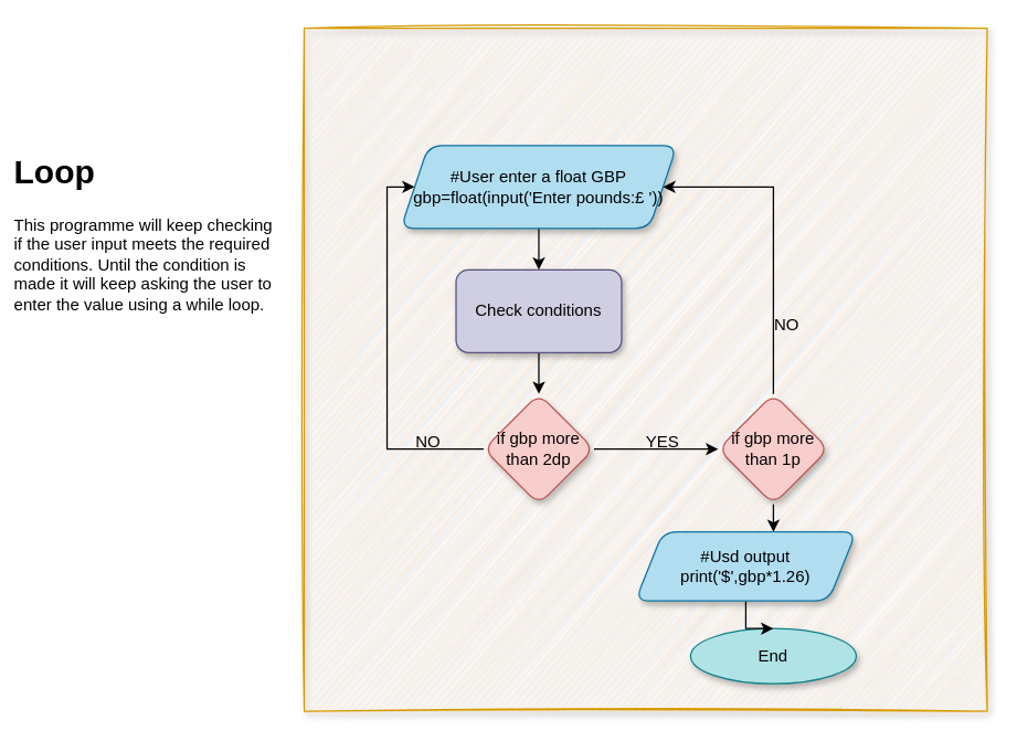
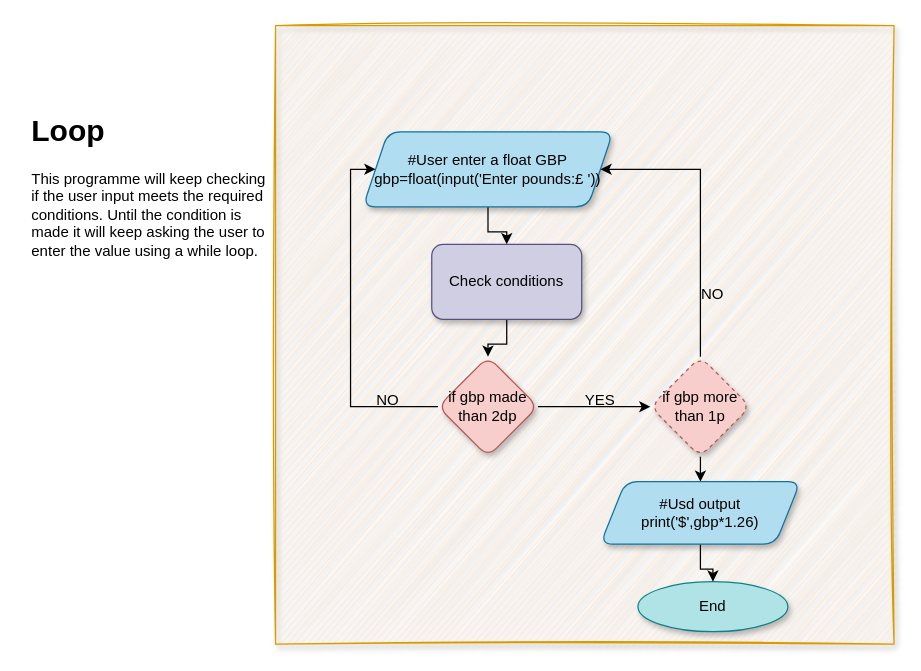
- <mxCell id="17" value="&lt;h1&gt;Loop&lt;/h1&gt;&lt;p&gt;This programme will keep checking if the user input meets the required conditions. Until the condition is made it will keep asking the user to enter the value using a while loop.&amp;nbsp;&lt;/p&gt;" style="text;html=1;strokeColor=none;fillColor=none;spacing=5;spacingTop=-20;whiteSpace=wrap;overflow=hidden;rounded=0;" vertex="1" parent="1"><mxGeometry x="5" y="105" width="200" height="140" as="geometry" /></mxCell>
+ <mxCell id="17" value="&lt;h1&gt;Loop&lt;/h1&gt;&lt;p&gt;This programme will keep checking if the user input meets the required conditions. Until the condition is made it will keep asking the user to enter the value using a while loop.&amp;nbsp;&lt;/p&gt;" style="text;html=1;strokeColor=none;fillColor=none;spacing=5;spacingTop=-20;whiteSpace=wrap;overflow=hidden;rounded=0;" vertex="1" parent="1"><mxGeometry x="20" y="85" width="200" height="140" as="geometry" /></mxCell>
- <mxCell id="8" value="Check conditions" style="rounded=1;whiteSpace=wrap;html=1;shadow=1;glass=0;fillColor=#d0cee2;strokeColor=#56517e;" vertex="1" parent="1"><mxGeometry x="330" y="195" width="120" height="60" as="geometry" /></mxCell>
+ <mxCell id="8" value="Check conditions" style="rounded=1;whiteSpace=wrap;html=1;shadow=1;glass=0;fillColor=#d0cee2;strokeColor=#56517e;" vertex="1" parent="1"><mxGeometry x="345" y="195" width="120" height="60" as="geometry" /></mxCell>
- <mxCell id="6" value="if gbp more than 2dp" style="rhombus;whiteSpace=wrap;html=1;fillColor=#f8cecc;strokeColor=#b85450;rounded=1;shadow=1;" vertex="1" parent="1"><mxGeometry x="350" y="285" width="80" height="80" as="geometry" /></mxCell>
+ <mxCell id="6" value="if gbp made than 2dp" style="rhombus;whiteSpace=wrap;html=1;fillColor=#f8cecc;strokeColor=#b85450;rounded=1;shadow=1;" vertex="1" parent="1"><mxGeometry x="350" y="285" width="80" height="80" as="geometry" /></mxCell>
- <mxCell id="10" value="if gbp more than 1p" style="rhombus;whiteSpace=wrap;html=1;fillColor=#f8cecc;strokeColor=#b85450;rounded=1;shadow=1;" vertex="1" parent="1"><mxGeometry x="520" y="285" width="80" height="80" as="geometry" /></mxCell>
+ <mxCell id="10" value="if gbp more than 1p" style="rhombus;whiteSpace=wrap;html=1;fillColor=#f8cecc;strokeColor=#b85450;rounded=1;shadow=1;dashed=1;" vertex="1" parent="1"><mxGeometry x="520" y="285" width="80" height="80" as="geometry" /></mxCell>
- <mxCell id="19" value="#Usd output&lt;br&gt;print('$',gbp*1.26)" style="shape=parallelogram;perimeter=parallelogramPerimeter;whiteSpace=wrap;html=1;fixedSize=1;fillColor=#b1ddf0;strokeColor=#10739e;rounded=1;shadow=1;" vertex="1" parent="1"><mxGeometry x="460" y="385" width="160" height="50" as="geometry" /></mxCell>
+ <mxCell id="19" value="#Usd output&lt;br&gt;print('$',gbp*1.26)" style="shape=parallelogram;perimeter=parallelogramPerimeter;whiteSpace=wrap;html=1;fixedSize=1;fillColor=#b1ddf0;strokeColor=#10739e;rounded=1;shadow=1;" vertex="1" parent="1"><mxGeometry x="480" y="385" width="160" height="50" as="geometry" /></mxCell>
- <mxCell id="16" value="End" style="ellipse;whiteSpace=wrap;html=1;fillColor=#b0e3e6;strokeColor=#0e8088;shadow=1;" vertex="1" parent="1"><mxGeometry x="500" y="455" width="120" height="40" as="geometry" /></mxCell>
+ <mxCell id="16" value="End" style="ellipse;whiteSpace=wrap;html=1;fillColor=#b0e3e6;strokeColor=#0e8088;shadow=1;" vertex="1" parent="1"><mxGeometry x="510" y="465" width="120" height="40" as="geometry" /></mxCell>
